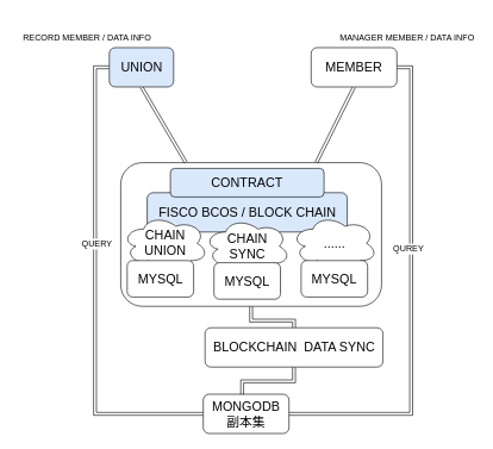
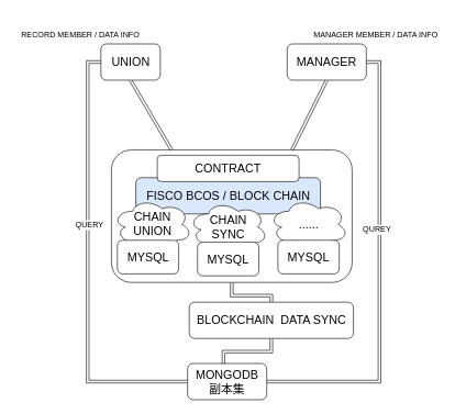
- <mxCell id="7" value="&lt;font style=&quot;font-size: 18px;&quot;&gt;UNION&lt;/font&gt;" style="rounded=1;whiteSpace=wrap;html=1;fillColor=#dae8fc;" parent="1" vertex="1"><mxGeometry x="152.5" y="66" width="90" height="55" as="geometry" /></mxCell>
+ <mxCell id="7" value="&lt;font style=&quot;font-size: 18px;&quot;&gt;UNION&lt;/font&gt;" style="rounded=1;whiteSpace=wrap;html=1;" parent="1" vertex="1"><mxGeometry x="152.5" y="66" width="90" height="55" as="geometry" /></mxCell>
- <mxCell id="11" value="&lt;font style=&quot;font-size: 18px;&quot;&gt;MEMBER&lt;/font&gt;" style="rounded=1;whiteSpace=wrap;html=1;" parent="1" vertex="1"><mxGeometry x="435" y="66" width="120" height="55" as="geometry" /></mxCell>
+ <mxCell id="11" value="&lt;font style=&quot;font-size: 18px;&quot;&gt;MANAGER&lt;/font&gt;" style="rounded=1;whiteSpace=wrap;html=1;" parent="1" vertex="1"><mxGeometry x="435" y="66" width="120" height="55" as="geometry" /></mxCell>
- <mxCell id="16" value="CONTRACT" style="rounded=1;whiteSpace=wrap;html=1;fontSize=18;fillColor=#dae8fc;" parent="1" vertex="1"><mxGeometry x="238" y="235" width="215" height="40" as="geometry" /></mxCell>
+ <mxCell id="16" value="CONTRACT" style="rounded=1;whiteSpace=wrap;html=1;fontSize=18;" parent="1" vertex="1"><mxGeometry x="238" y="235" width="215" height="40" as="geometry" /></mxCell>
